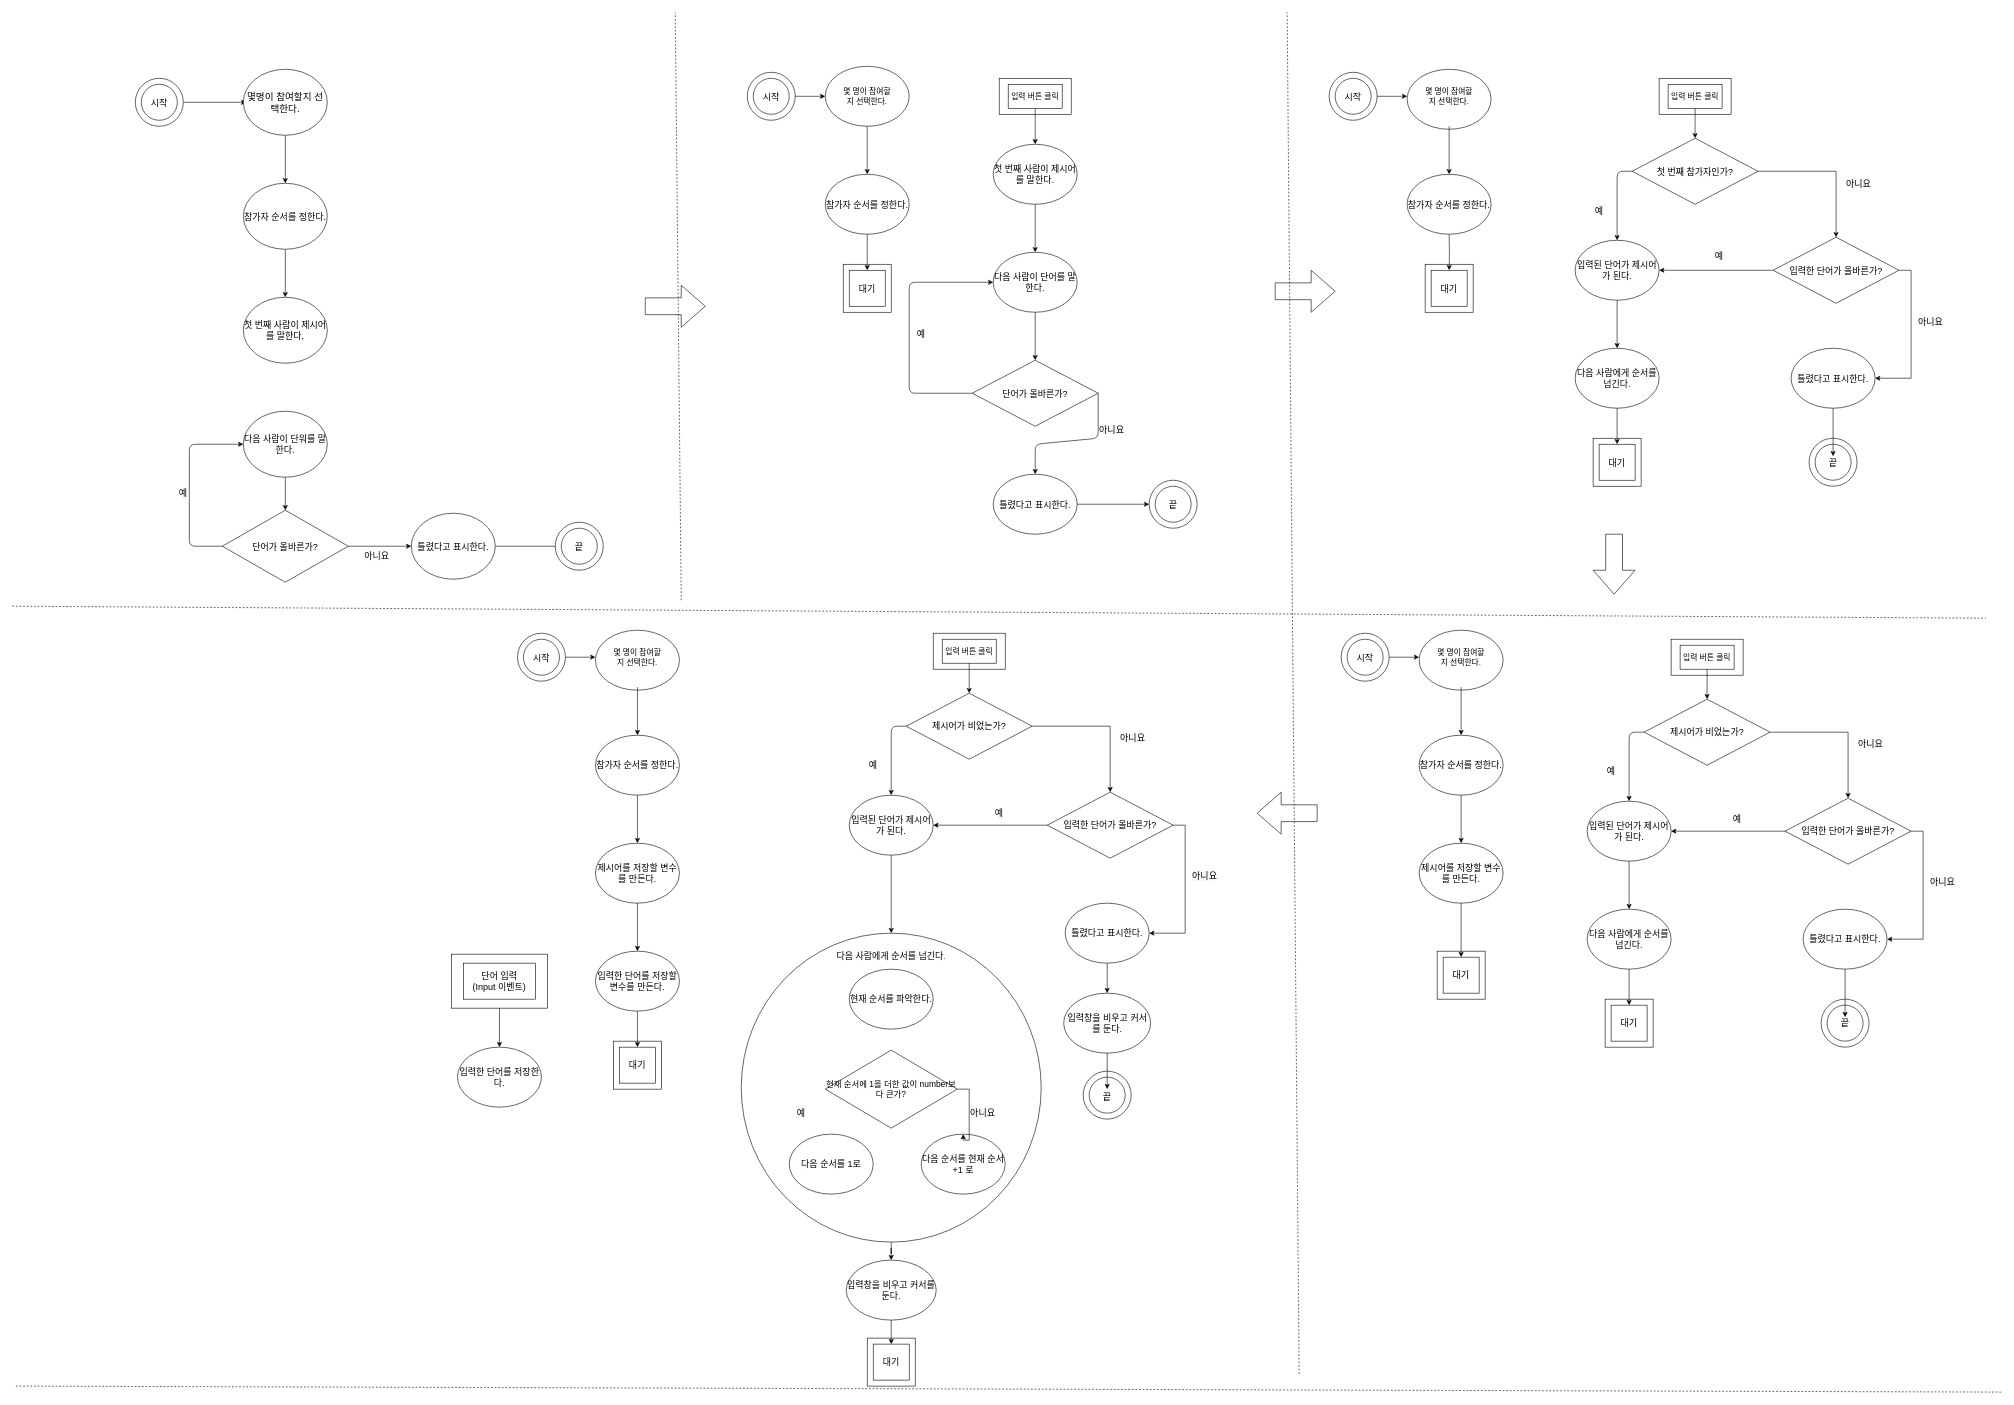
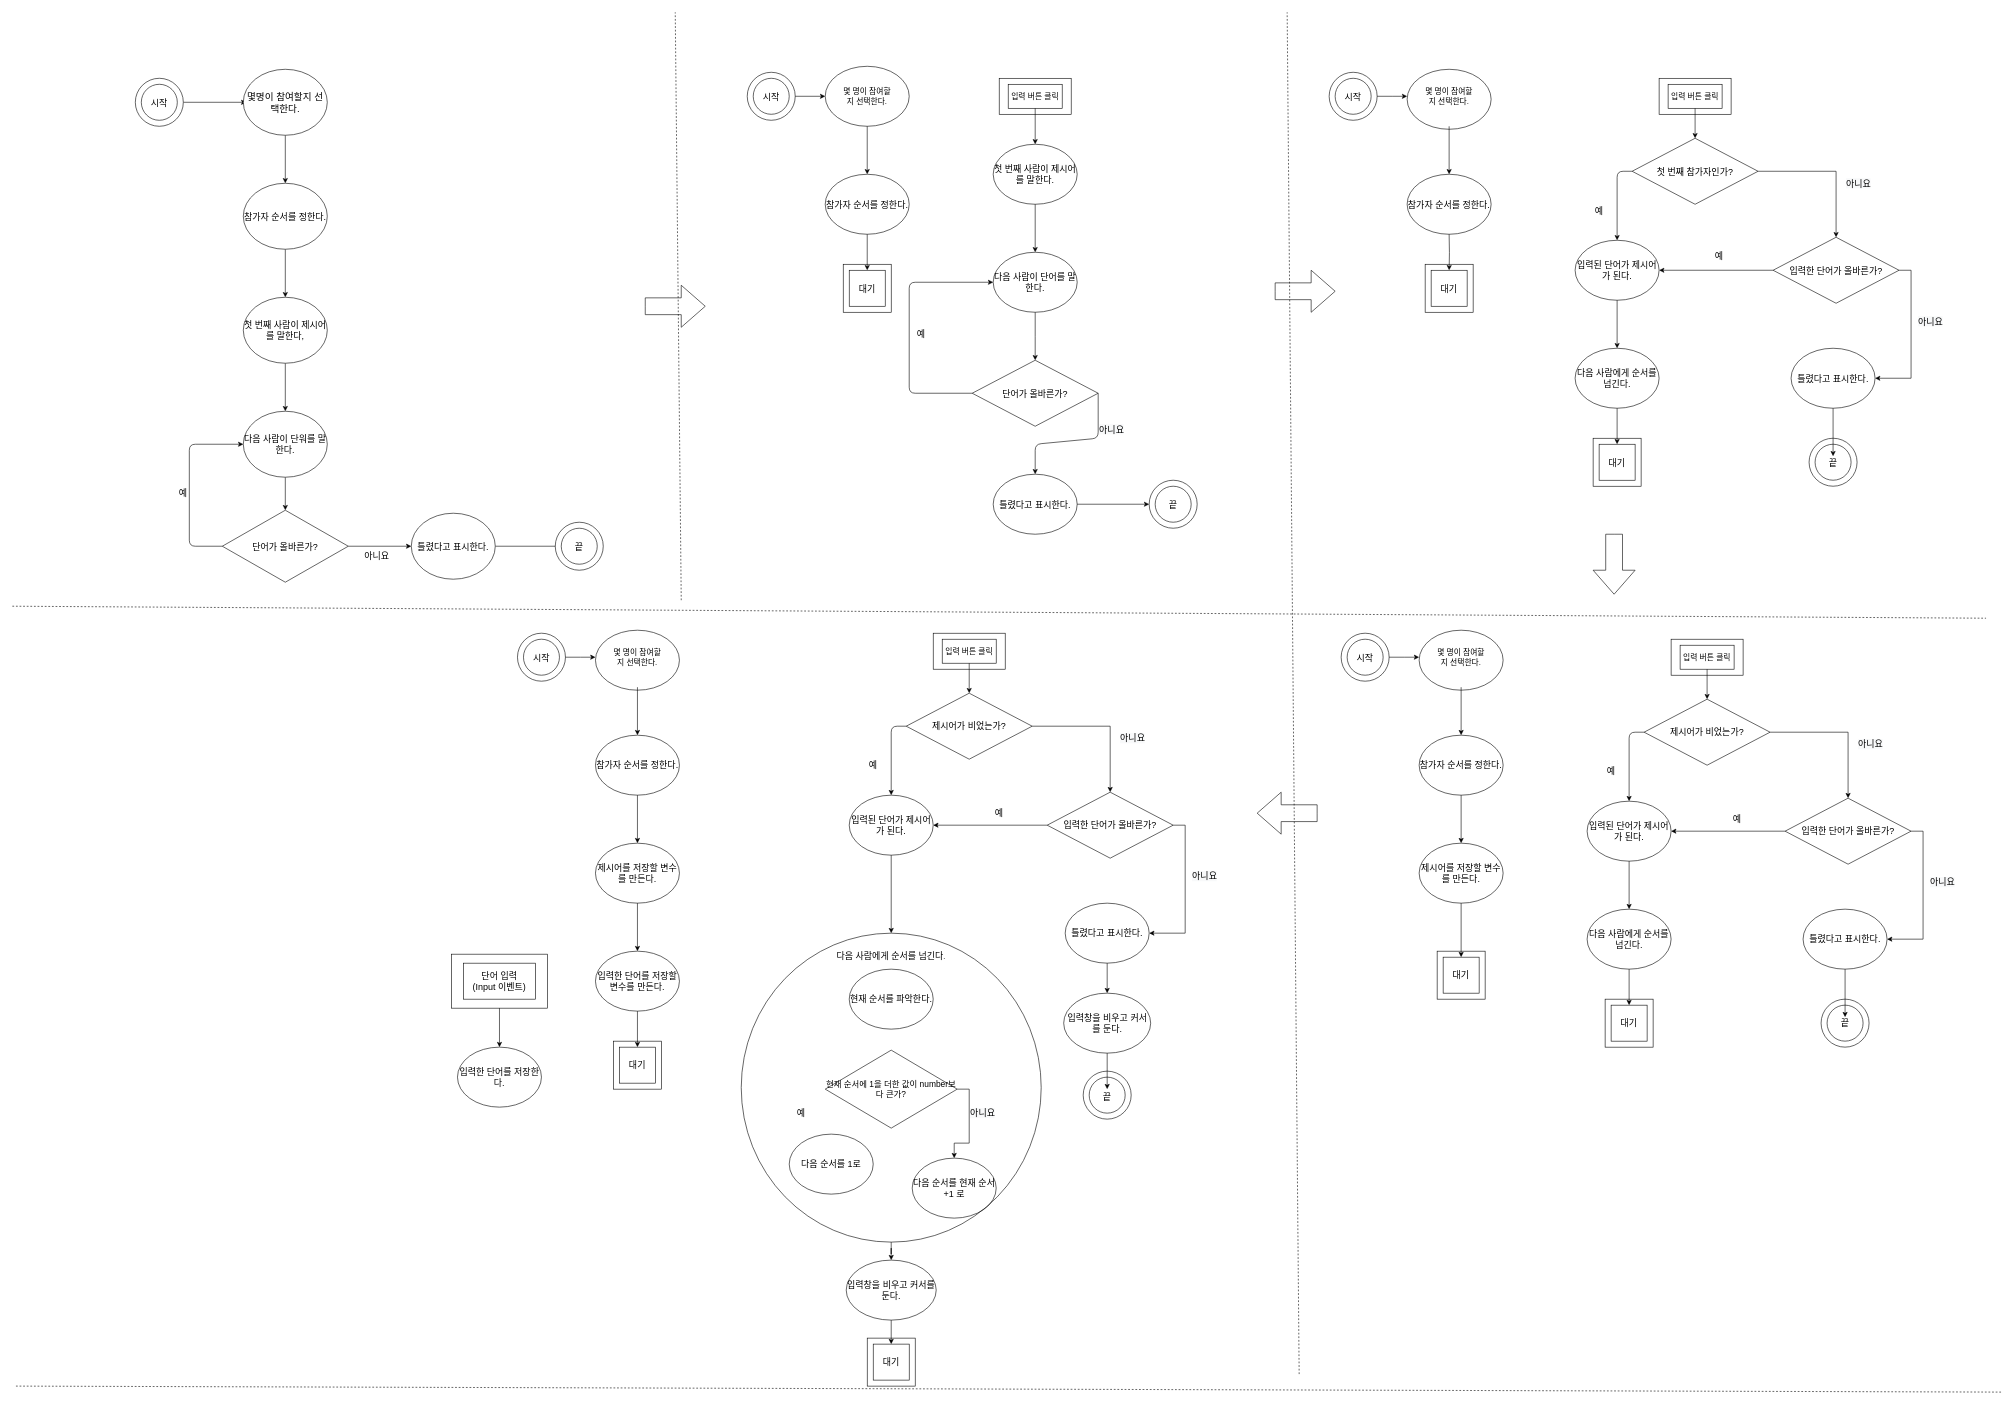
+ <mxCell id="11" value="" style="edgeStyle=orthogonalEdgeStyle;rounded=0;orthogonalLoop=1;jettySize=auto;html=1;" parent="1" source="12" target="14" edge="1"><mxGeometry relative="1" as="geometry" /></mxCell>
- <mxCell id="177" value="&lt;span style=&quot;font-size: 15px&quot;&gt;다음 순서를 현재 순서 +1 로&lt;/span&gt;" style="ellipse;whiteSpace=wrap;html=1;rounded=0;shadow=0;glass=0;sketch=0;strokeColor=#000000;fillColor=none;gradientColor=none;" parent="1" vertex="1"><mxGeometry x="1535" y="1890" width="140" height="100" as="geometry" /></mxCell>
+ <mxCell id="177" value="&lt;span style=&quot;font-size: 15px&quot;&gt;다음 순서를 현재 순서 +1 로&lt;/span&gt;" style="ellipse;whiteSpace=wrap;html=1;rounded=0;shadow=0;glass=0;sketch=0;strokeColor=#000000;fillColor=none;gradientColor=none;" parent="1" vertex="1"><mxGeometry x="1520" y="1930" width="140" height="100" as="geometry" /></mxCell>
